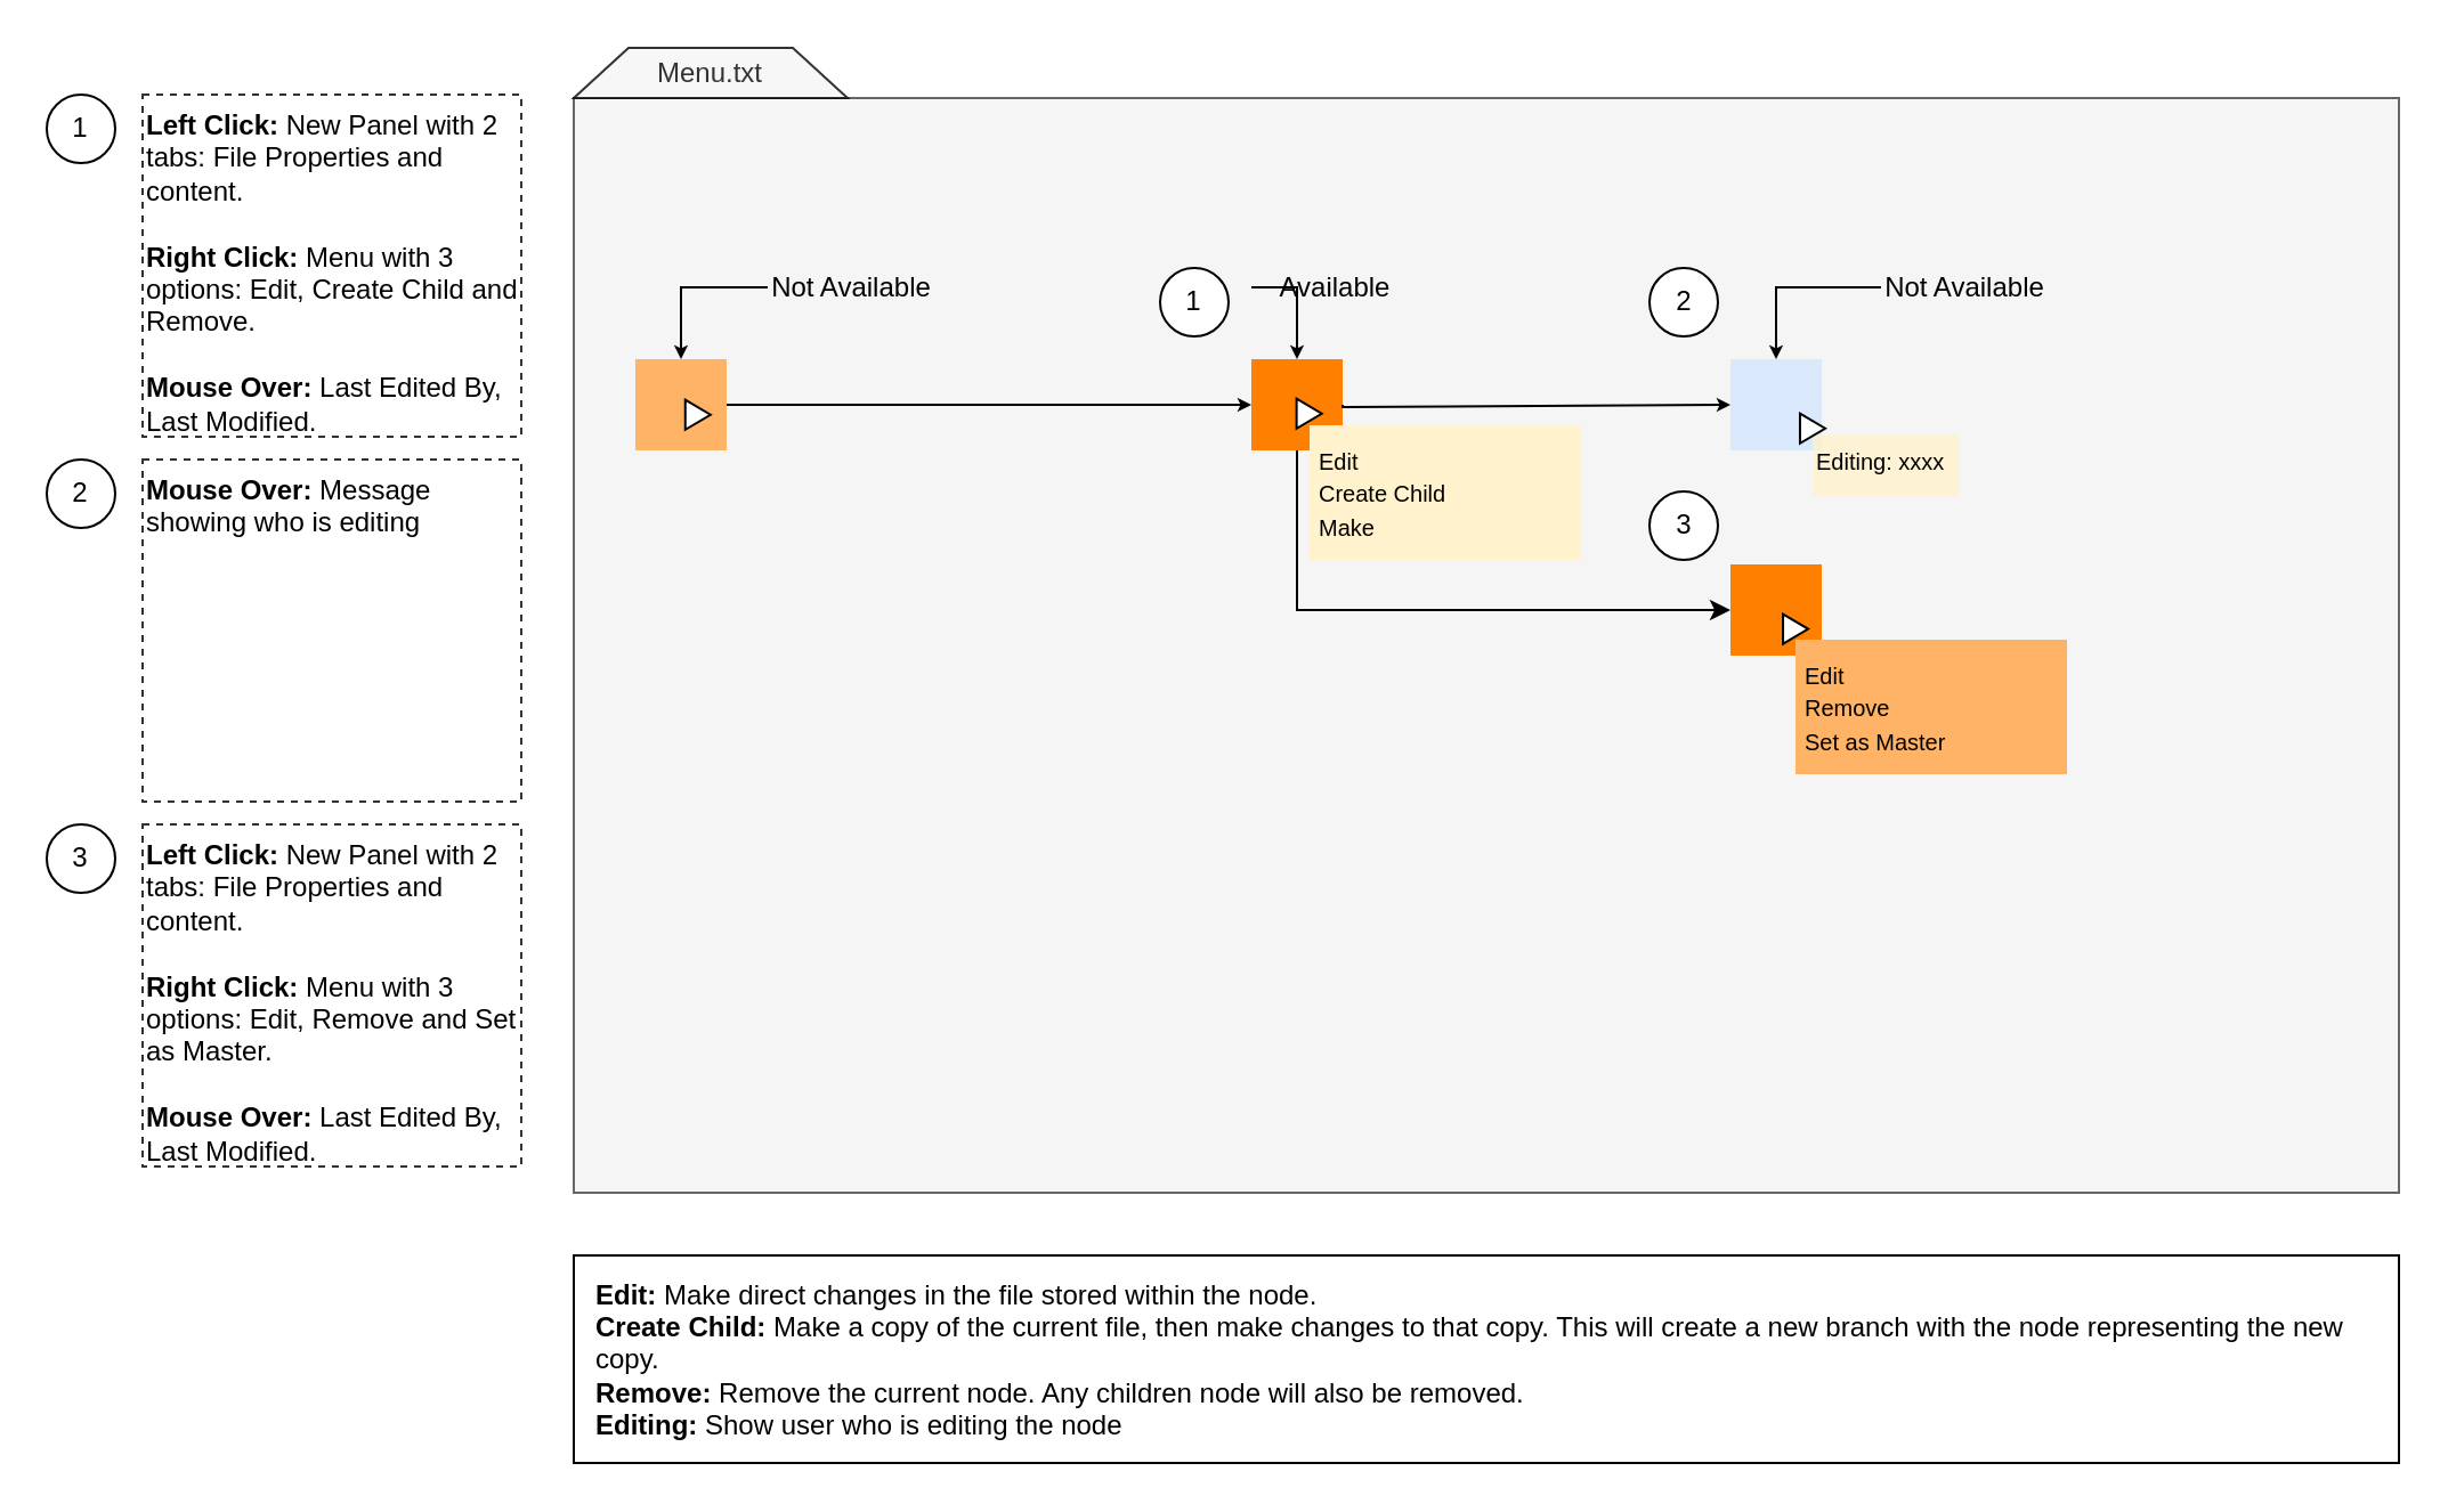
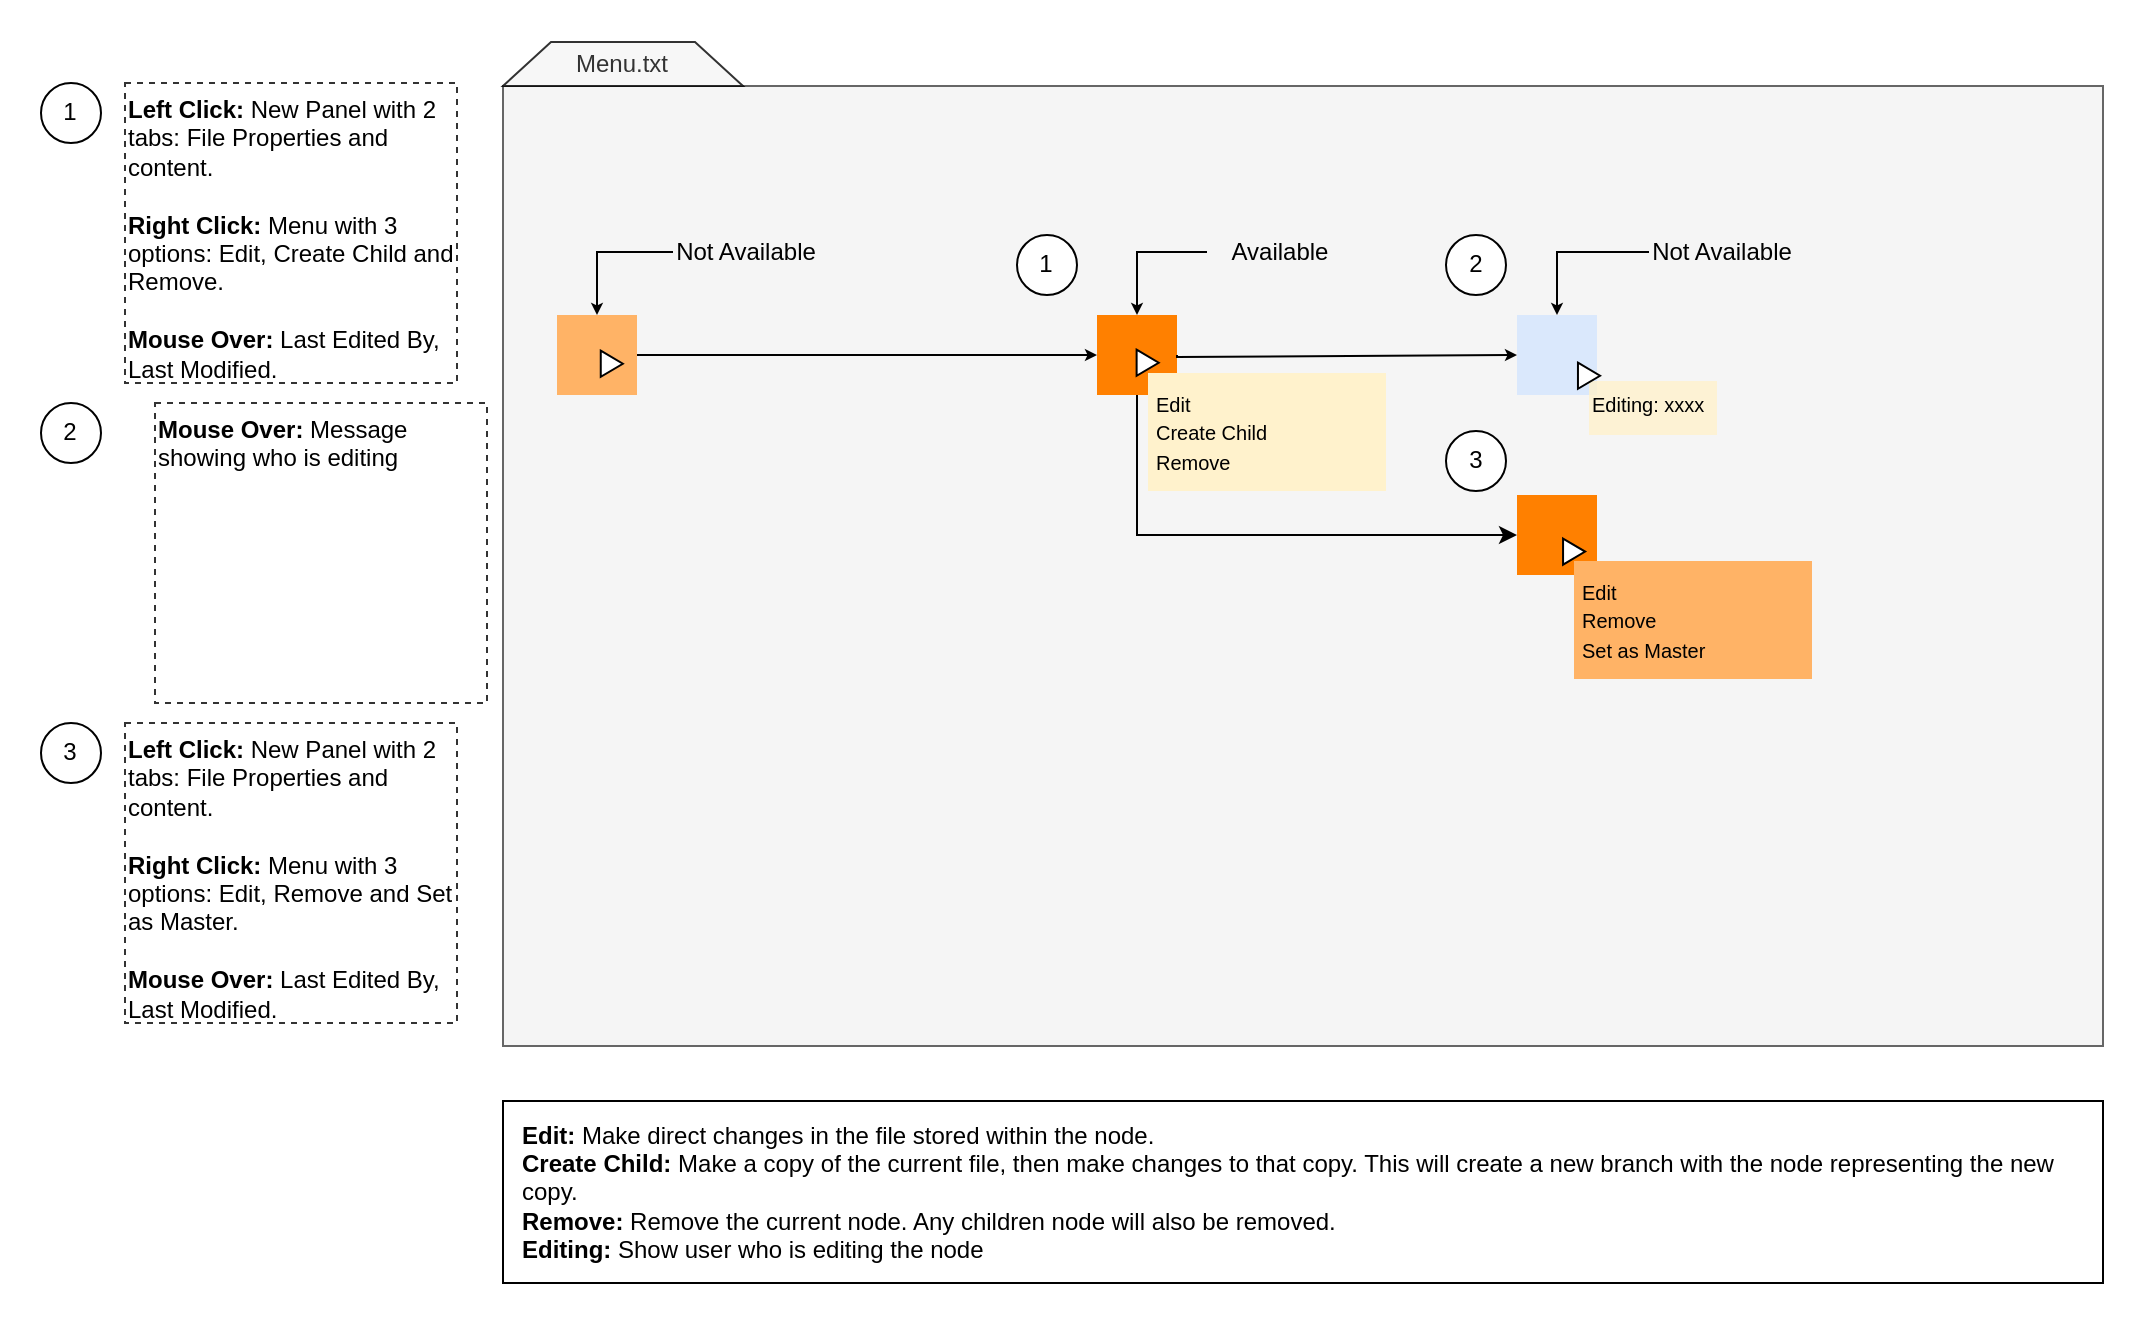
- <mxCell id="16" value="Available" style="text;html=1;strokeColor=none;fillColor=none;align=center;verticalAlign=middle;whiteSpace=wrap;rounded=0;fontSize=12;opacity=80;" parent="1" vertex="1"><mxGeometry x="548" y="117" width="74" height="17" as="geometry" /></mxCell>
+ <mxCell id="16" value="Available" style="text;html=1;strokeColor=none;fillColor=none;align=center;verticalAlign=middle;whiteSpace=wrap;rounded=0;fontSize=12;opacity=80;" parent="1" vertex="1"><mxGeometry x="603" y="117" width="74" height="17" as="geometry" /></mxCell>
- <mxCell id="26" value="&lt;font style=&quot;font-size: 10px ; line-height: 120%&quot;&gt;Edit&lt;br&gt;Create Child&lt;br&gt;Make&lt;br&gt;&lt;/font&gt;" style="rounded=0;whiteSpace=wrap;html=1;align=left;strokeColor=none;verticalAlign=middle;spacing=2;labelPosition=center;verticalLabelPosition=middle;textDirection=ltr;fillColor=#fff2cc;spacingLeft=2;" parent="1" vertex="1"><mxGeometry x="573.5" y="186" width="119" height="59" as="geometry" /></mxCell>
+ <mxCell id="26" value="&lt;font style=&quot;font-size: 10px ; line-height: 120%&quot;&gt;Edit&lt;br&gt;Create Child&lt;br&gt;Remove&lt;br&gt;&lt;/font&gt;" style="rounded=0;whiteSpace=wrap;html=1;align=left;strokeColor=none;verticalAlign=middle;spacing=2;labelPosition=center;verticalLabelPosition=middle;textDirection=ltr;fillColor=#fff2cc;spacingLeft=2;" parent="1" vertex="1"><mxGeometry x="573.5" y="186" width="119" height="59" as="geometry" /></mxCell>
- <mxCell id="30" value="&lt;font style=&quot;font-size: 12px&quot;&gt;&lt;b&gt;Mouse Over:&lt;/b&gt;&amp;nbsp;Message showing who is editing&lt;/font&gt;" style="rounded=0;whiteSpace=wrap;html=1;fontSize=6;opacity=80;align=left;fillColor=#ffffff;strokeColor=#000000;verticalAlign=top;dashed=1;" parent="1" vertex="1"><mxGeometry x="62" y="201" width="166" height="150" as="geometry" /></mxCell>
+ <mxCell id="30" value="&lt;font style=&quot;font-size: 12px&quot;&gt;&lt;b&gt;Mouse Over:&lt;/b&gt;&amp;nbsp;Message showing who is editing&lt;/font&gt;" style="rounded=0;whiteSpace=wrap;html=1;fontSize=6;opacity=80;align=left;fillColor=#ffffff;strokeColor=#000000;verticalAlign=top;dashed=1;" parent="1" vertex="1"><mxGeometry x="77" y="201" width="166" height="150" as="geometry" /></mxCell>
